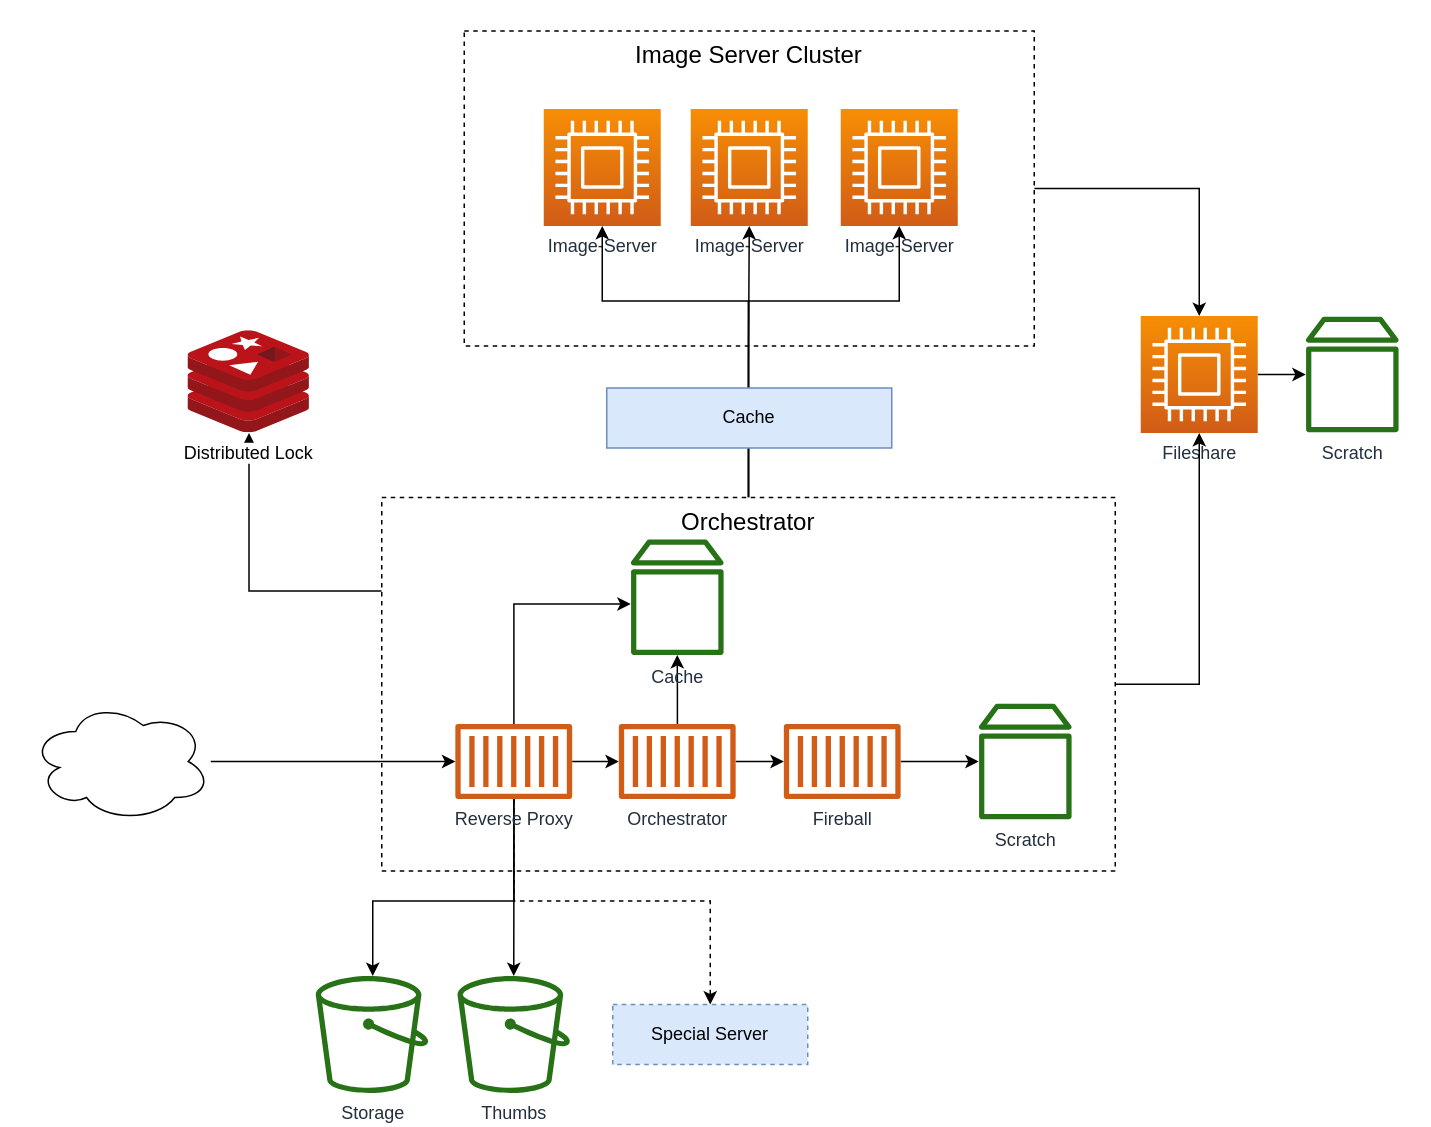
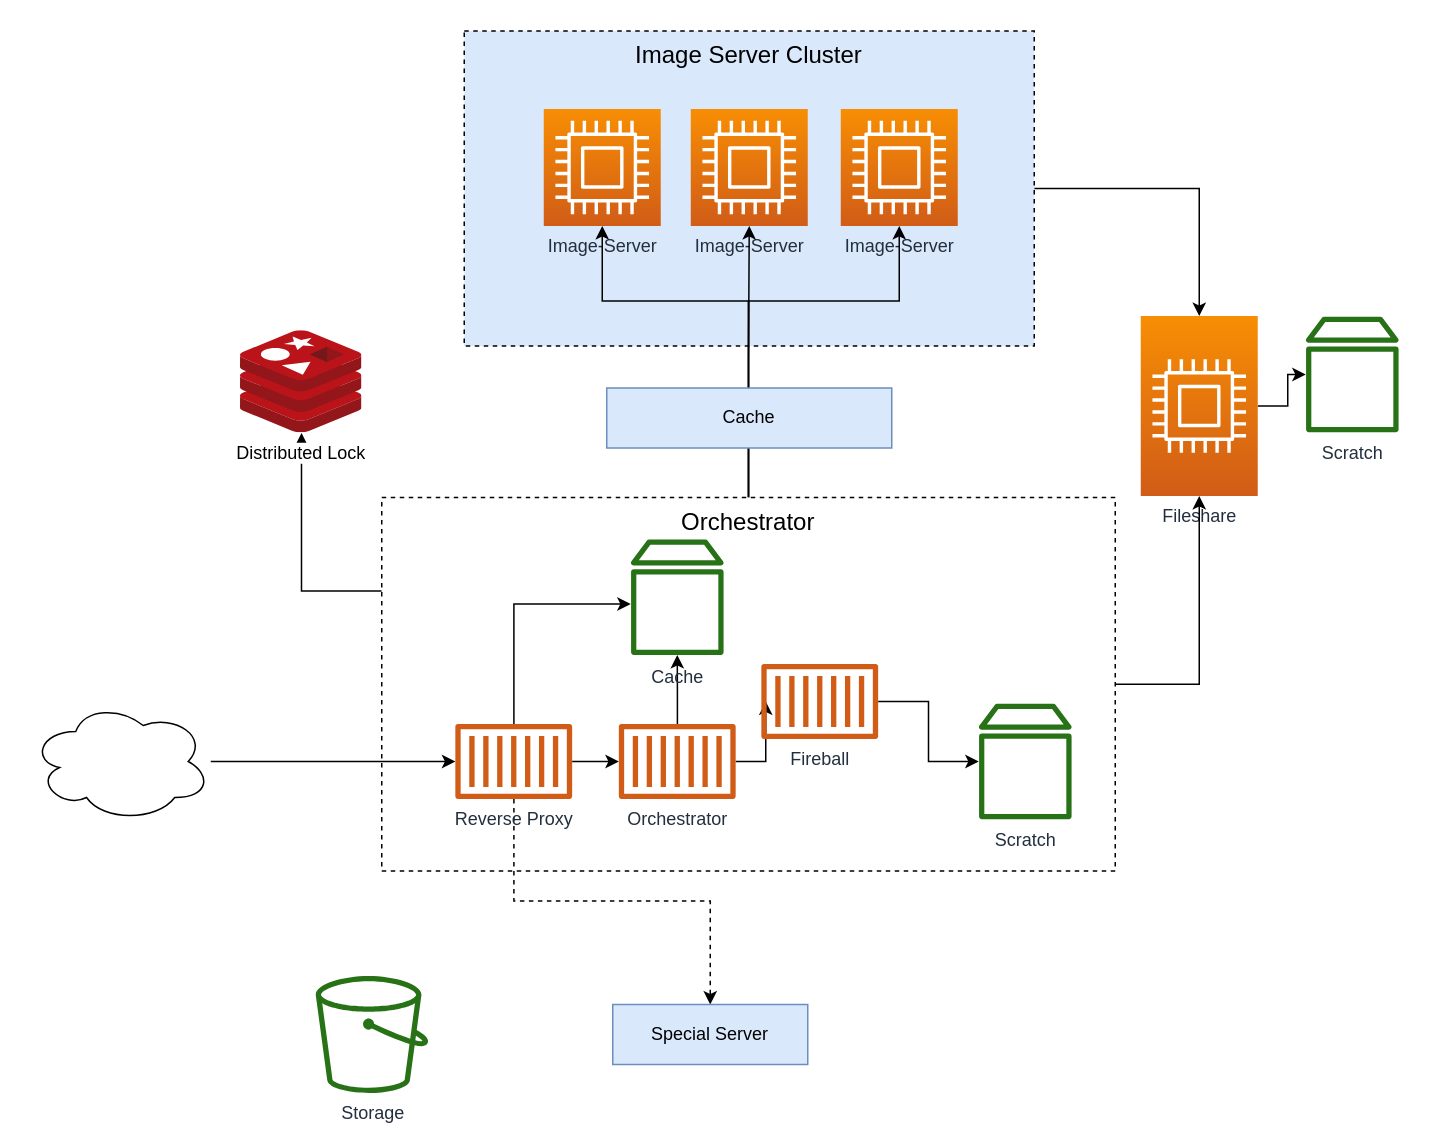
- <mxCell id="3" value="Image Server Cluster" style="rounded=0;whiteSpace=wrap;html=1;verticalAlign=top;fontSize=16;dashed=1;" vertex="1" parent="1"><mxGeometry x="309" y="20" width="380" height="210" as="geometry" /></mxCell>
+ <mxCell id="3" value="Image Server Cluster" style="rounded=0;whiteSpace=wrap;html=1;verticalAlign=top;fontSize=16;dashed=1;fillColor=#dae8fc;" vertex="1" parent="1"><mxGeometry x="309" y="20" width="380" height="210" as="geometry" /></mxCell>
- <mxCell id="6" value="Fileshare" style="outlineConnect=0;fontColor=#232F3E;gradientColor=#F78E04;gradientDirection=north;fillColor=#D05C17;strokeColor=#ffffff;dashed=0;verticalLabelPosition=bottom;verticalAlign=top;align=center;html=1;fontSize=12;fontStyle=0;aspect=fixed;shape=mxgraph.aws4.resourceIcon;resIcon=mxgraph.aws4.compute;" vertex="1" parent="1"><mxGeometry x="760" y="210" width="78" height="78" as="geometry" /></mxCell>
+ <mxCell id="6" value="Fileshare" style="outlineConnect=0;fontColor=#232F3E;gradientColor=#F78E04;gradientDirection=north;fillColor=#D05C17;strokeColor=#ffffff;dashed=0;verticalLabelPosition=bottom;verticalAlign=top;align=center;html=1;fontSize=12;fontStyle=0;aspect=fixed;shape=mxgraph.aws4.resourceIcon;resIcon=mxgraph.aws4.compute;" vertex="1" parent="1"><mxGeometry x="760" y="210" width="78" height="120" as="geometry" /></mxCell>
- <mxCell id="35" value="Distributed Lock" style="aspect=fixed;html=1;points=[];align=center;image;fontSize=12;image=img/lib/mscae/Cache_Redis_Product.svg;" vertex="1" parent="1"><mxGeometry x="125" y="220" width="80.95" height="68" as="geometry" /></mxCell>
+ <mxCell id="35" value="Distributed Lock" style="aspect=fixed;html=1;points=[];align=center;image;fontSize=12;image=img/lib/mscae/Cache_Redis_Product.svg;" vertex="1" parent="1"><mxGeometry x="160" y="220" width="80.95" height="68" as="geometry" /></mxCell>
- <mxCell id="20" value="Fireball" style="outlineConnect=0;fontColor=#232F3E;gradientColor=none;fillColor=#D05C17;strokeColor=none;dashed=0;verticalLabelPosition=bottom;verticalAlign=top;align=center;html=1;fontSize=12;fontStyle=0;aspect=fixed;pointerEvents=1;shape=mxgraph.aws4.container_1;" vertex="1" parent="1"><mxGeometry x="522" y="482" width="78" height="50" as="geometry" /></mxCell>
+ <mxCell id="20" value="Fireball" style="outlineConnect=0;fontColor=#232F3E;gradientColor=none;fillColor=#D05C17;strokeColor=none;dashed=0;verticalLabelPosition=bottom;verticalAlign=top;align=center;html=1;fontSize=12;fontStyle=0;aspect=fixed;pointerEvents=1;shape=mxgraph.aws4.container_1;" vertex="1" parent="1"><mxGeometry x="507" y="442" width="78" height="50" as="geometry" /></mxCell>
- <mxCell id="28" style="edgeStyle=orthogonalEdgeStyle;rounded=0;orthogonalLoop=1;jettySize=auto;html=1;" edge="1" parent="1" source="31" target="33"><mxGeometry relative="1" as="geometry"><Array as="points"><mxPoint x="342" y="600" /><mxPoint x="248" y="600" /></Array></mxGeometry></mxCell>
- <mxCell id="29" style="edgeStyle=orthogonalEdgeStyle;rounded=0;orthogonalLoop=1;jettySize=auto;html=1;" edge="1" parent="1" source="31" target="32"><mxGeometry relative="1" as="geometry" /></mxCell>
- <mxCell id="32" value="Thumbs" style="outlineConnect=0;fontColor=#232F3E;gradientColor=none;fillColor=#277116;strokeColor=none;dashed=0;verticalLabelPosition=bottom;verticalAlign=top;align=center;html=1;fontSize=12;fontStyle=0;aspect=fixed;pointerEvents=1;shape=mxgraph.aws4.bucket;" vertex="1" parent="1"><mxGeometry x="304.5" y="650" width="75" height="78" as="geometry" /></mxCell>
- <mxCell id="34" value="Special Server" style="rounded=0;whiteSpace=wrap;html=1;fillColor=#dae8fc;strokeColor=#6c8ebf;dashed=1;" vertex="1" parent="1"><mxGeometry x="408" y="669" width="130" height="40" as="geometry" /></mxCell>
+ <mxCell id="34" value="Special Server" style="rounded=0;whiteSpace=wrap;html=1;fillColor=#dae8fc;strokeColor=#6c8ebf;" vertex="1" parent="1"><mxGeometry x="408" y="669" width="130" height="40" as="geometry" /></mxCell>
